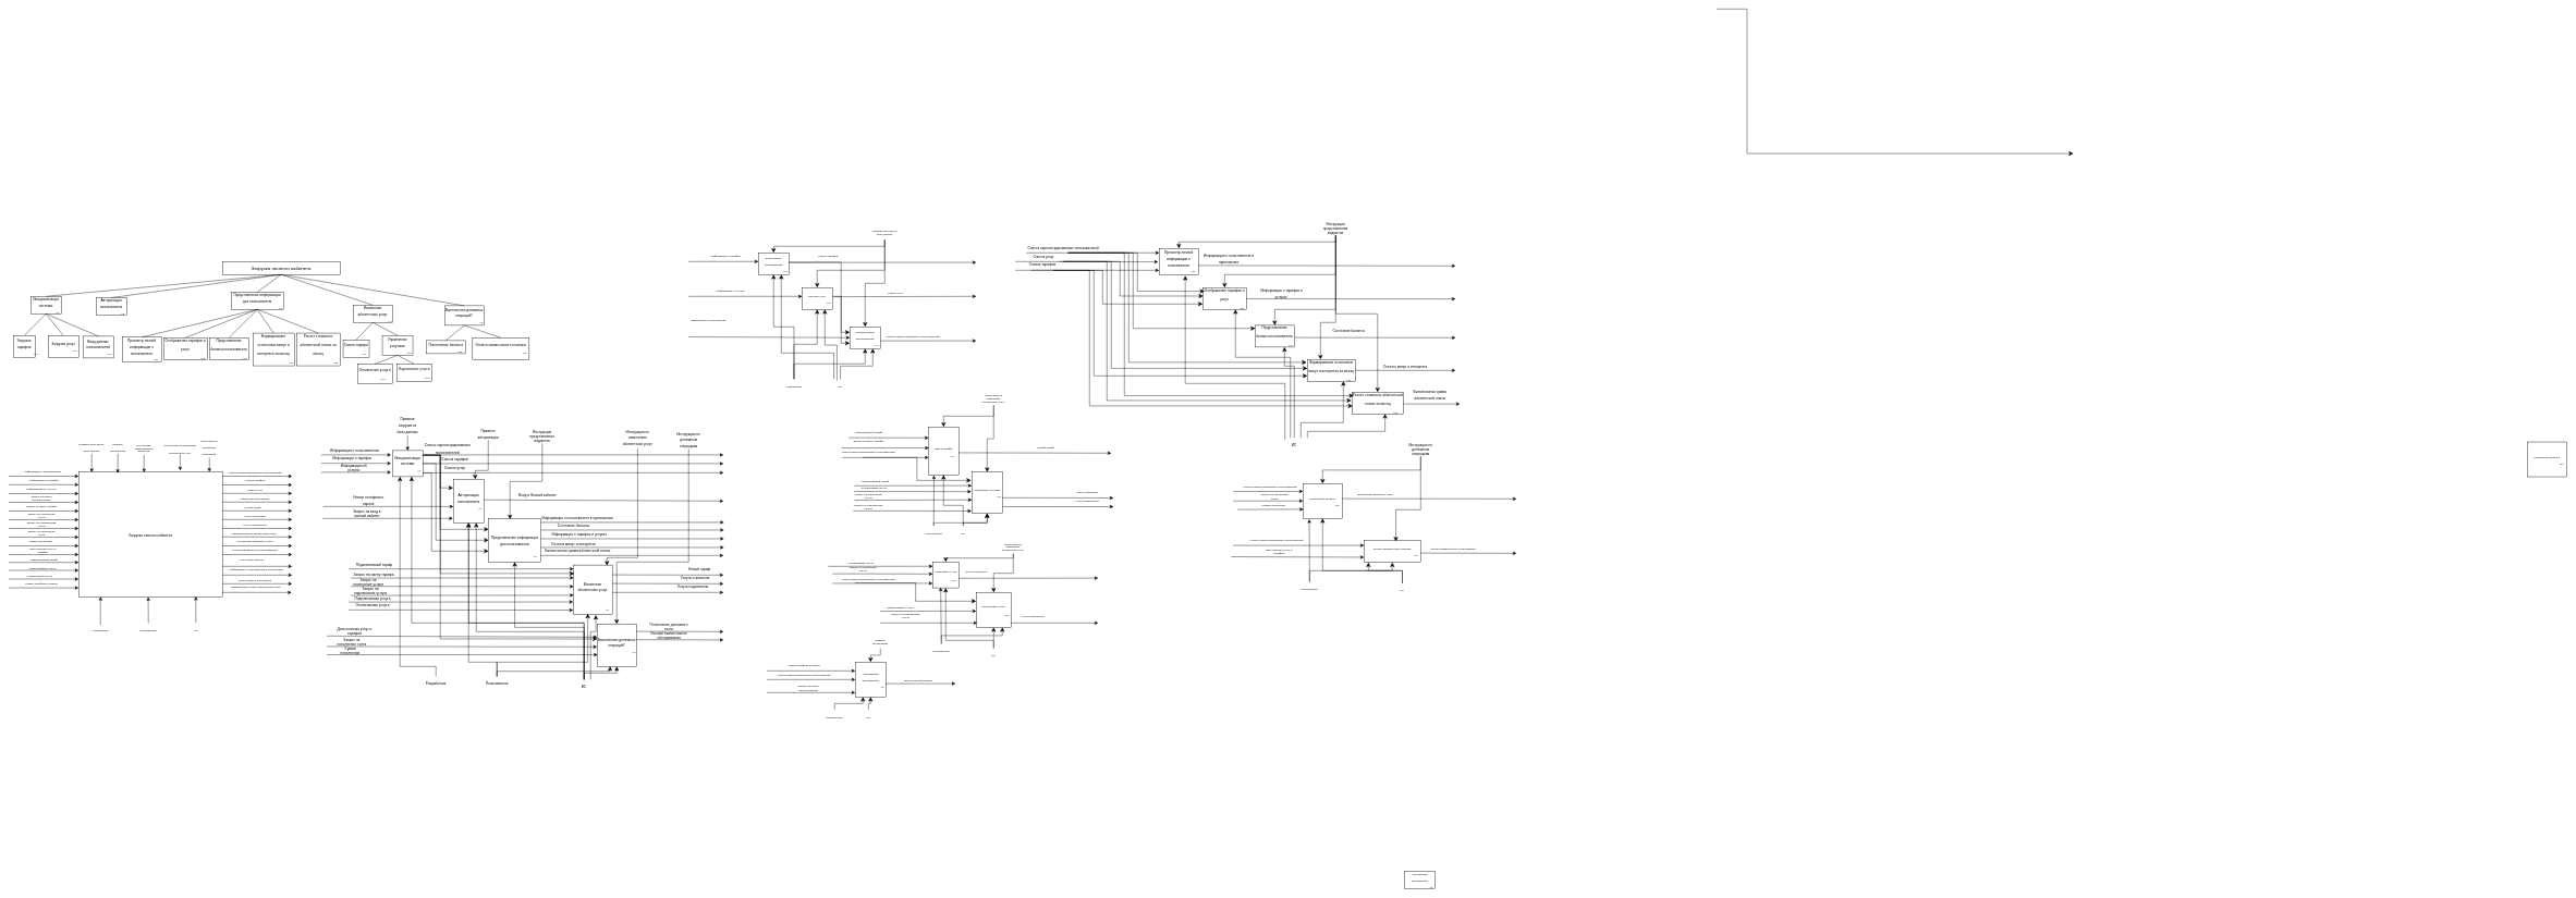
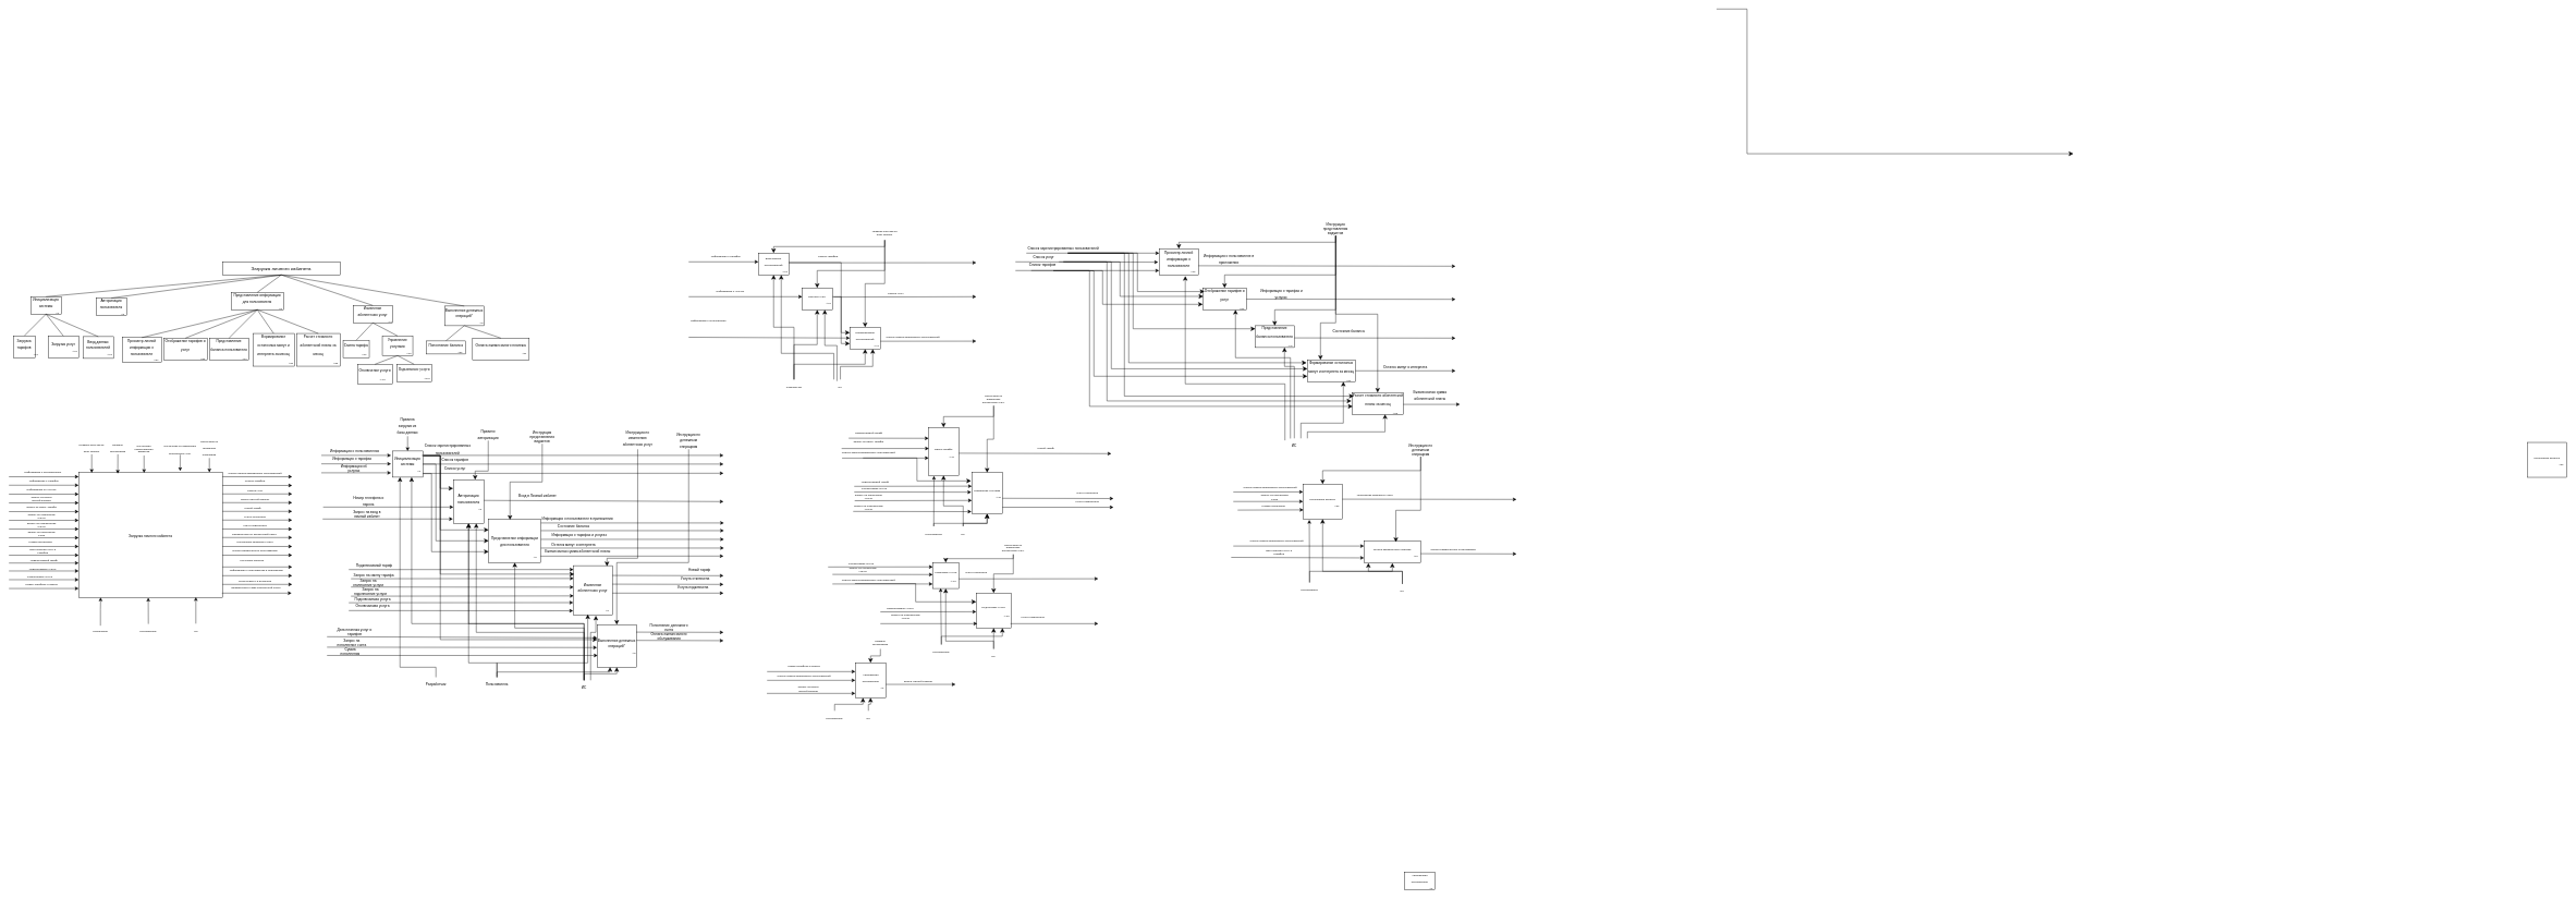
- <mxCell id="134" value="&lt;font style=&quot;font-size: 8px;&quot;&gt;Личный ежемесячного обслуживания&lt;/font&gt;" style="text;html=1;align=center;verticalAlign=middle;whiteSpace=wrap;rounded=0;fontSize=6;" parent="1" vertex="1"><mxGeometry x="1480" y="1447" width="110" height="23" as="geometry" /></mxCell>
+ <mxCell id="134" value="&lt;font style=&quot;font-size: 8px;&quot;&gt;Оплата ежемесячного обслуживания&lt;/font&gt;" style="text;html=1;align=center;verticalAlign=middle;whiteSpace=wrap;rounded=0;fontSize=6;" parent="1" vertex="1"><mxGeometry x="1480" y="1447" width="110" height="23" as="geometry" /></mxCell>
